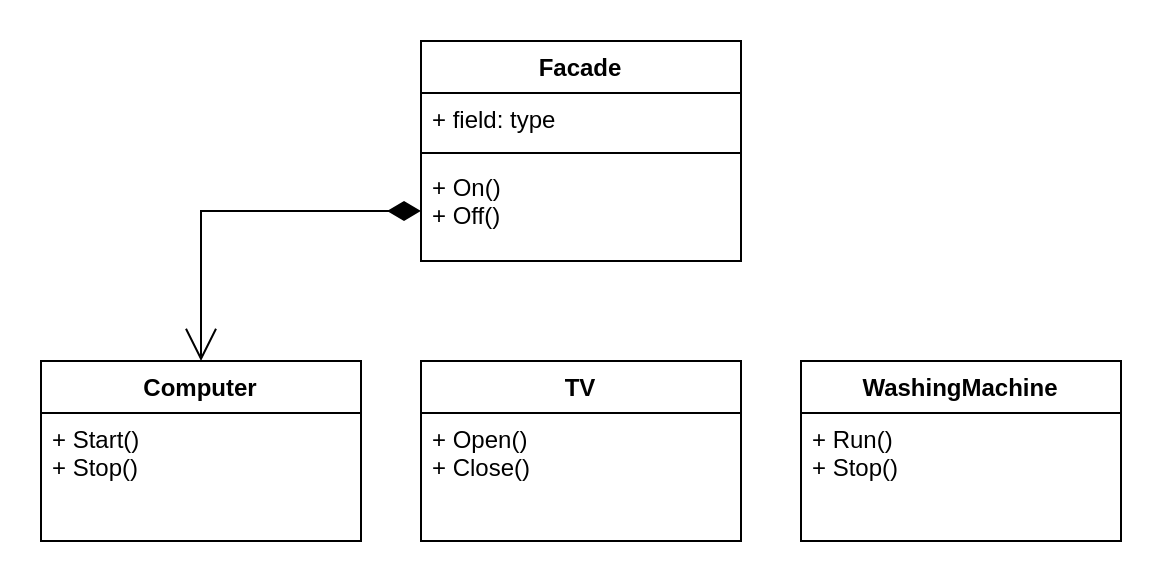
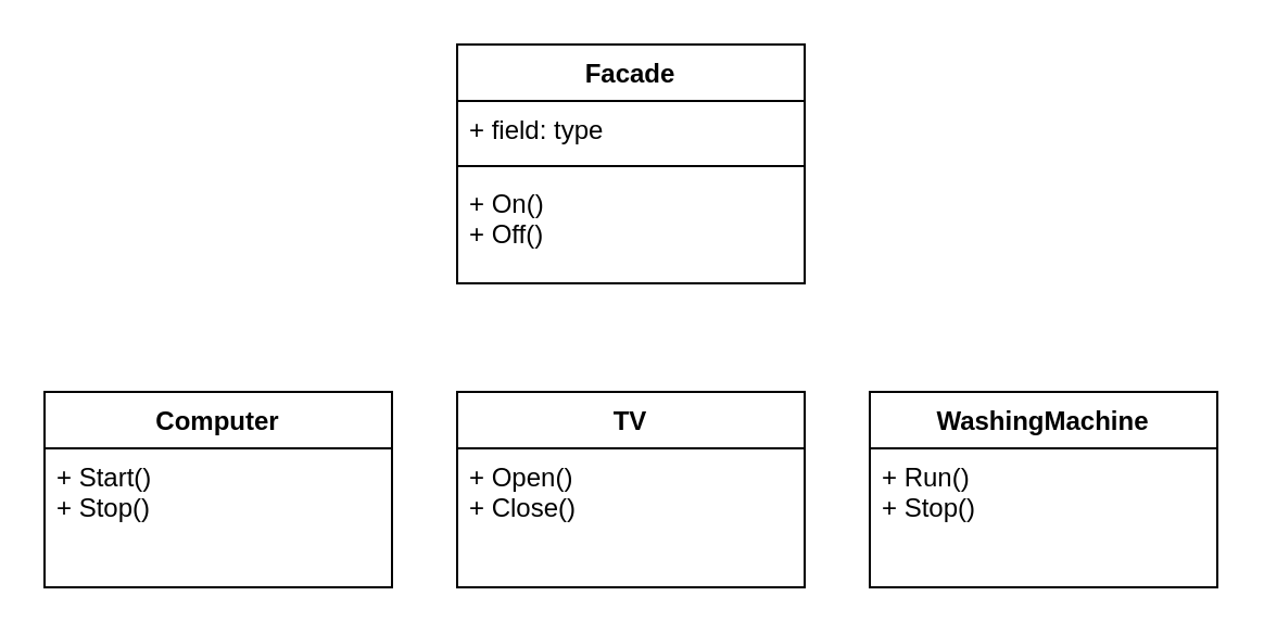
- <mxCell id="12" style="edgeStyle=orthogonalEdgeStyle;rounded=0;orthogonalLoop=1;jettySize=auto;html=1;exitX=0;exitY=0.5;exitDx=0;exitDy=0;entryX=0.5;entryY=0;entryDx=0;entryDy=0;endArrow=open;endFill=0;startArrow=diamondThin;startFill=1;endSize=14;startSize=14;" edge="1" parent="1" source="5" target="6"><mxGeometry relative="1" as="geometry" /></mxCell>
